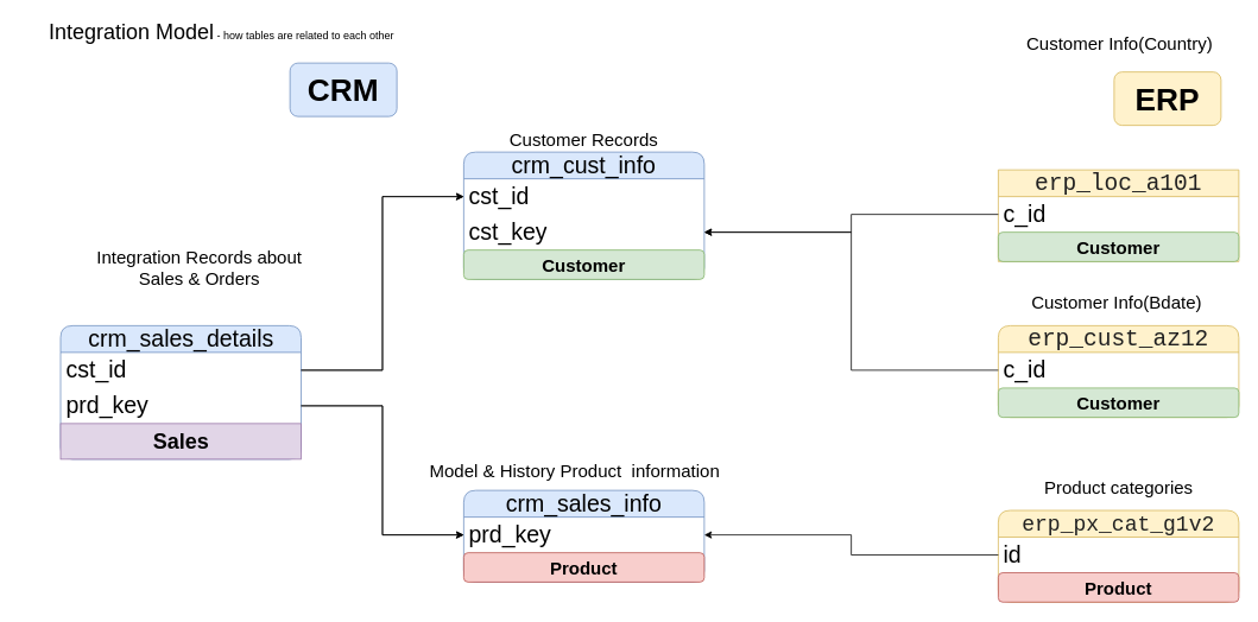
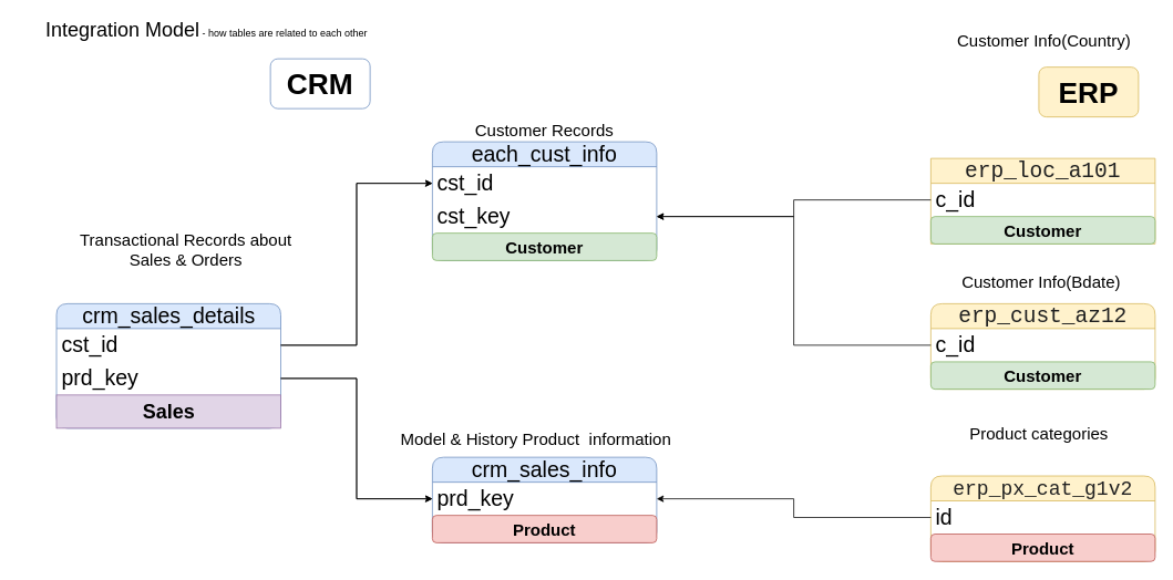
- <mxCell id="35" value="&lt;font style=&quot;font-size: 35px;&quot;&gt;&lt;b&gt;CRM&lt;/b&gt;&lt;/font&gt;" style="rounded=1;whiteSpace=wrap;html=1;fillColor=#dae8fc;strokeColor=#6c8ebf;" vertex="1" parent="1"><mxGeometry x="325" y="70" width="120" height="60" as="geometry" /></mxCell>
+ <mxCell id="35" value="&lt;font style=&quot;font-size: 35px;&quot;&gt;&lt;b&gt;CRM&lt;/b&gt;&lt;/font&gt;" style="rounded=1;whiteSpace=wrap;html=1;fillColor=#ffffff;strokeColor=#6c8ebf;" vertex="1" parent="1"><mxGeometry x="325" y="70" width="120" height="60" as="geometry" /></mxCell>
- <mxCell id="3" value="crm_cust_info" style="swimlane;fontStyle=0;childLayout=stackLayout;horizontal=1;startSize=30;horizontalStack=0;resizeParent=1;resizeParentMax=0;resizeLast=0;collapsible=1;marginBottom=0;whiteSpace=wrap;html=1;fillColor=#dae8fc;strokeColor=#6c8ebf;fontSize=26;rounded=1;" vertex="1" parent="1"><mxGeometry x="520" y="170" width="270" height="143" as="geometry" /></mxCell>
+ <mxCell id="3" value="each_cust_info" style="swimlane;fontStyle=0;childLayout=stackLayout;horizontal=1;startSize=30;horizontalStack=0;resizeParent=1;resizeParentMax=0;resizeLast=0;collapsible=1;marginBottom=0;whiteSpace=wrap;html=1;fillColor=#dae8fc;strokeColor=#6c8ebf;fontSize=26;rounded=1;" vertex="1" parent="1"><mxGeometry x="520" y="170" width="270" height="143" as="geometry" /></mxCell>
- <mxCell id="16" value="&lt;div style=&quot;text-align: center;&quot;&gt;&lt;span style=&quot;background-color: transparent; color: light-dark(rgb(0, 0, 0), rgb(255, 255, 255)); font-size: 20px;&quot;&gt;Integration Records about Sales &amp;amp; Orders&lt;/span&gt;&lt;/div&gt;" style="text;whiteSpace=wrap;html=1;" vertex="1" parent="1"><mxGeometry x="80" y="270" width="285" height="80" as="geometry" /></mxCell>
+ <mxCell id="16" value="&lt;div style=&quot;text-align: center;&quot;&gt;&lt;span style=&quot;background-color: transparent; color: light-dark(rgb(0, 0, 0), rgb(255, 255, 255)); font-size: 20px;&quot;&gt;Transactional Records about Sales &amp;amp; Orders&lt;/span&gt;&lt;/div&gt;" style="text;whiteSpace=wrap;html=1;" vertex="1" parent="1"><mxGeometry x="80" y="270" width="285" height="80" as="geometry" /></mxCell>
- <mxCell id="33" value="&lt;div style=&quot;text-align: center;&quot;&gt;&lt;span style=&quot;font-size: 20px;&quot;&gt;Product categories&lt;/span&gt;&lt;/div&gt;" style="text;whiteSpace=wrap;html=1;" vertex="1" parent="1"><mxGeometry x="1170" y="527.5" width="210" height="40" as="geometry" /></mxCell>
+ <mxCell id="33" value="&lt;div style=&quot;text-align: center;&quot;&gt;&lt;span style=&quot;font-size: 20px;&quot;&gt;Product categories&lt;/span&gt;&lt;/div&gt;" style="text;whiteSpace=wrap;html=1;" vertex="1" parent="1"><mxGeometry x="1165" y="502.5" width="210" height="40" as="geometry" /></mxCell>
